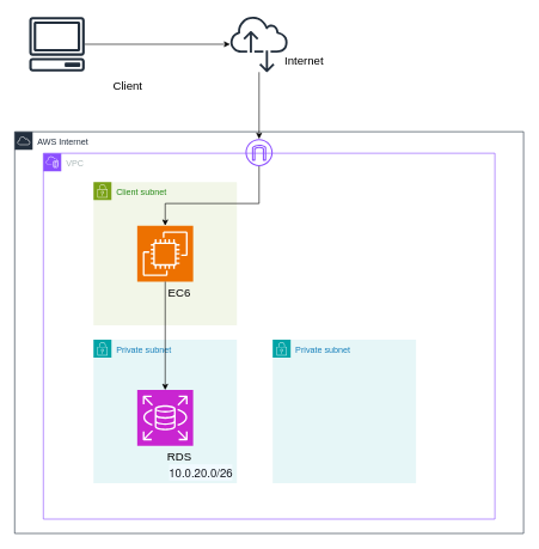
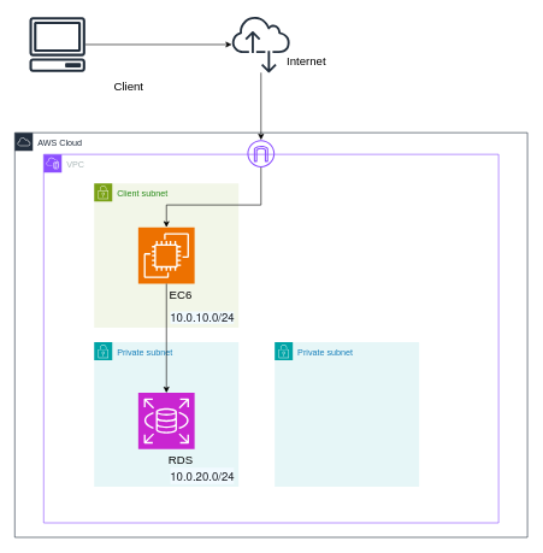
- <mxCell id="2" value="AWS Internet" style="points=[[0,0],[0.25,0],[0.5,0],[0.75,0],[1,0],[1,0.25],[1,0.5],[1,0.75],[1,1],[0.75,1],[0.5,1],[0.25,1],[0,1],[0,0.75],[0,0.5],[0,0.25]];outlineConnect=0;gradientColor=none;html=1;whiteSpace=wrap;fontSize=12;fontStyle=0;container=1;pointerEvents=0;collapsible=0;recursiveResize=0;shape=mxgraph.aws4.group;grIcon=mxgraph.aws4.group_aws_cloud;strokeColor=#232F3E;fillColor=none;verticalAlign=top;align=left;spacingLeft=30;fontColor=#232F3E;dashed=0;" vertex="1" parent="1"><mxGeometry x="20" y="183" width="710" height="560" as="geometry" /></mxCell>
+ <mxCell id="2" value="AWS Cloud" style="points=[[0,0],[0.25,0],[0.5,0],[0.75,0],[1,0],[1,0.25],[1,0.5],[1,0.75],[1,1],[0.75,1],[0.5,1],[0.25,1],[0,1],[0,0.75],[0,0.5],[0,0.25]];outlineConnect=0;gradientColor=none;html=1;whiteSpace=wrap;fontSize=12;fontStyle=0;container=1;pointerEvents=0;collapsible=0;recursiveResize=0;shape=mxgraph.aws4.group;grIcon=mxgraph.aws4.group_aws_cloud;strokeColor=#232F3E;fillColor=none;verticalAlign=top;align=left;spacingLeft=30;fontColor=#232F3E;dashed=0;" vertex="1" parent="1"><mxGeometry x="20" y="183" width="710" height="560" as="geometry" /></mxCell>
+ <mxCell id="7" value="&lt;span style=&quot;color: rgb(22, 25, 31); font-family: &amp;quot;Amazon Ember&amp;quot;, &amp;quot;Helvetica Neue&amp;quot;, Roboto, Arial, sans-serif; text-align: start; text-wrap: nowrap; background-color: rgb(241, 250, 255);&quot;&gt;&lt;font style=&quot;font-size: 16px;&quot;&gt;10.0.10.0/24&lt;/font&gt;&lt;/span&gt;" style="text;html=1;align=center;verticalAlign=middle;whiteSpace=wrap;rounded=0;" vertex="1" parent="4"><mxGeometry x="100" y="170" width="100" height="30" as="geometry" /></mxCell>
- <mxCell id="11" value="&lt;span style=&quot;color: rgb(22, 25, 31); font-family: &amp;quot;Amazon Ember&amp;quot;, &amp;quot;Helvetica Neue&amp;quot;, Roboto, Arial, sans-serif; font-size: 16px; text-align: start; text-wrap: nowrap; background-color: rgb(241, 250, 255);&quot;&gt;10.0.20.0/26&lt;/span&gt;" style="text;html=1;align=center;verticalAlign=middle;whiteSpace=wrap;rounded=0;" vertex="1" parent="8"><mxGeometry x="100" y="170" width="100" height="30" as="geometry" /></mxCell>
+ <mxCell id="11" value="&lt;span style=&quot;color: rgb(22, 25, 31); font-family: &amp;quot;Amazon Ember&amp;quot;, &amp;quot;Helvetica Neue&amp;quot;, Roboto, Arial, sans-serif; font-size: 16px; text-align: start; text-wrap: nowrap; background-color: rgb(241, 250, 255);&quot;&gt;10.0.20.0/24&lt;/span&gt;" style="text;html=1;align=center;verticalAlign=middle;whiteSpace=wrap;rounded=0;" vertex="1" parent="8"><mxGeometry x="100" y="170" width="100" height="30" as="geometry" /></mxCell>
